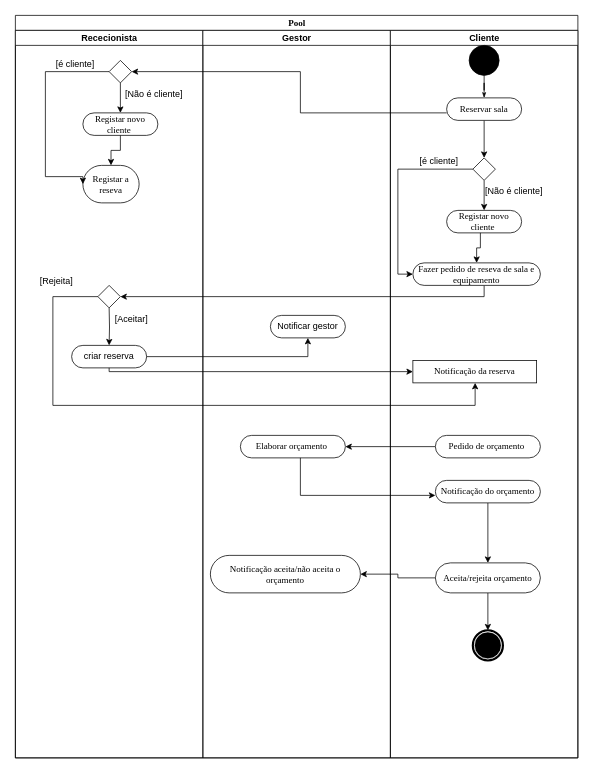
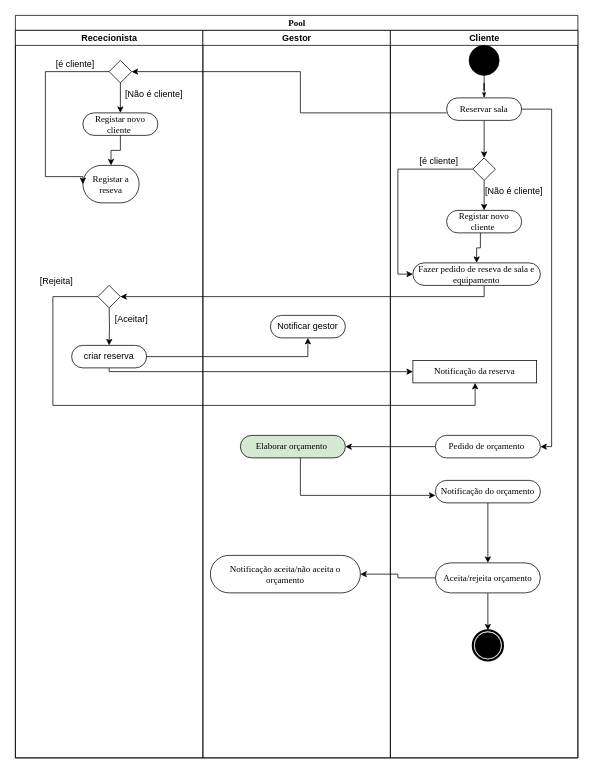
+ <mxCell id="30" style="edgeStyle=orthogonalEdgeStyle;rounded=0;orthogonalLoop=1;jettySize=auto;html=1;" parent="27" source="32" target="33" edge="1"><mxGeometry relative="1" as="geometry"><Array as="points"><mxPoint x="215" y="105" /><mxPoint x="215" y="555" /></Array></mxGeometry></mxCell>
- <mxCell id="18" value="Elaborar orçamento&amp;nbsp;" style="rounded=1;whiteSpace=wrap;html=1;shadow=0;comic=0;labelBackgroundColor=none;strokeWidth=1;fontFamily=Verdana;fontSize=12;align=center;arcSize=50;" parent="17" vertex="1"><mxGeometry x="50" y="540" width="140" height="30" as="geometry" /></mxCell>
+ <mxCell id="18" value="Elaborar orçamento&amp;nbsp;" style="rounded=1;whiteSpace=wrap;html=1;shadow=0;comic=0;labelBackgroundColor=none;strokeWidth=1;fontFamily=Verdana;fontSize=12;align=center;arcSize=50;fillColor=#d5e8d4;" parent="17" vertex="1"><mxGeometry x="50" y="540" width="140" height="30" as="geometry" /></mxCell>
